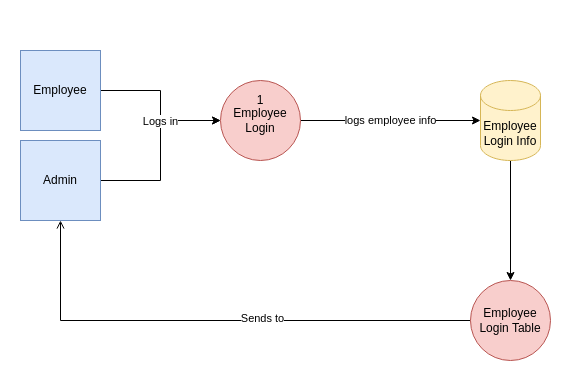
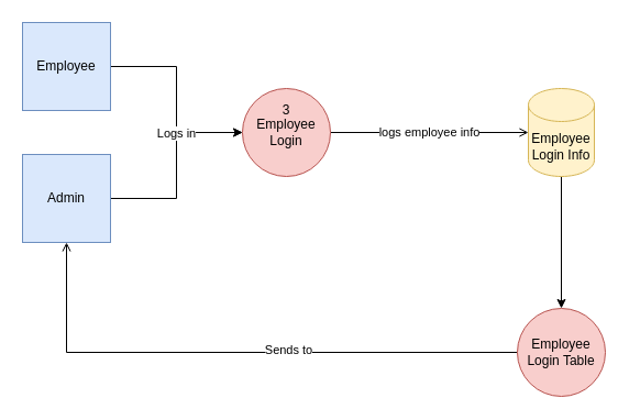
- <mxCell id="3" value="Employee" style="whiteSpace=wrap;html=1;aspect=fixed;fillColor=#dae8fc;strokeColor=#6c8ebf;" vertex="1" parent="1"><mxGeometry x="20" y="50" width="80" height="80" as="geometry" /></mxCell>
+ <mxCell id="3" value="Employee" style="whiteSpace=wrap;html=1;aspect=fixed;fillColor=#dae8fc;strokeColor=#6c8ebf;" vertex="1" parent="1"><mxGeometry x="20" y="20" width="80" height="80" as="geometry" /></mxCell>
- <mxCell id="14" value="1" style="text;html=1;strokeColor=none;fillColor=none;align=center;verticalAlign=middle;whiteSpace=wrap;rounded=0;" vertex="1" parent="1"><mxGeometry x="240" y="90" width="40" height="20" as="geometry" /></mxCell>
+ <mxCell id="14" value="3" style="text;html=1;strokeColor=none;fillColor=none;align=center;verticalAlign=middle;whiteSpace=wrap;rounded=0;" vertex="1" parent="1"><mxGeometry x="240" y="90" width="40" height="20" as="geometry" /></mxCell>
- <mxCell id="7" value="logs employee info" style="edgeStyle=orthogonalEdgeStyle;rounded=0;orthogonalLoop=1;jettySize=auto;html=1;" edge="1" parent="1" source="8" target="10"><mxGeometry relative="1" as="geometry" /></mxCell>
+ <mxCell id="7" value="logs employee info" style="edgeStyle=orthogonalEdgeStyle;rounded=0;orthogonalLoop=1;jettySize=auto;html=1;endArrow=open;" edge="1" parent="1" source="8" target="10"><mxGeometry relative="1" as="geometry" /></mxCell>
